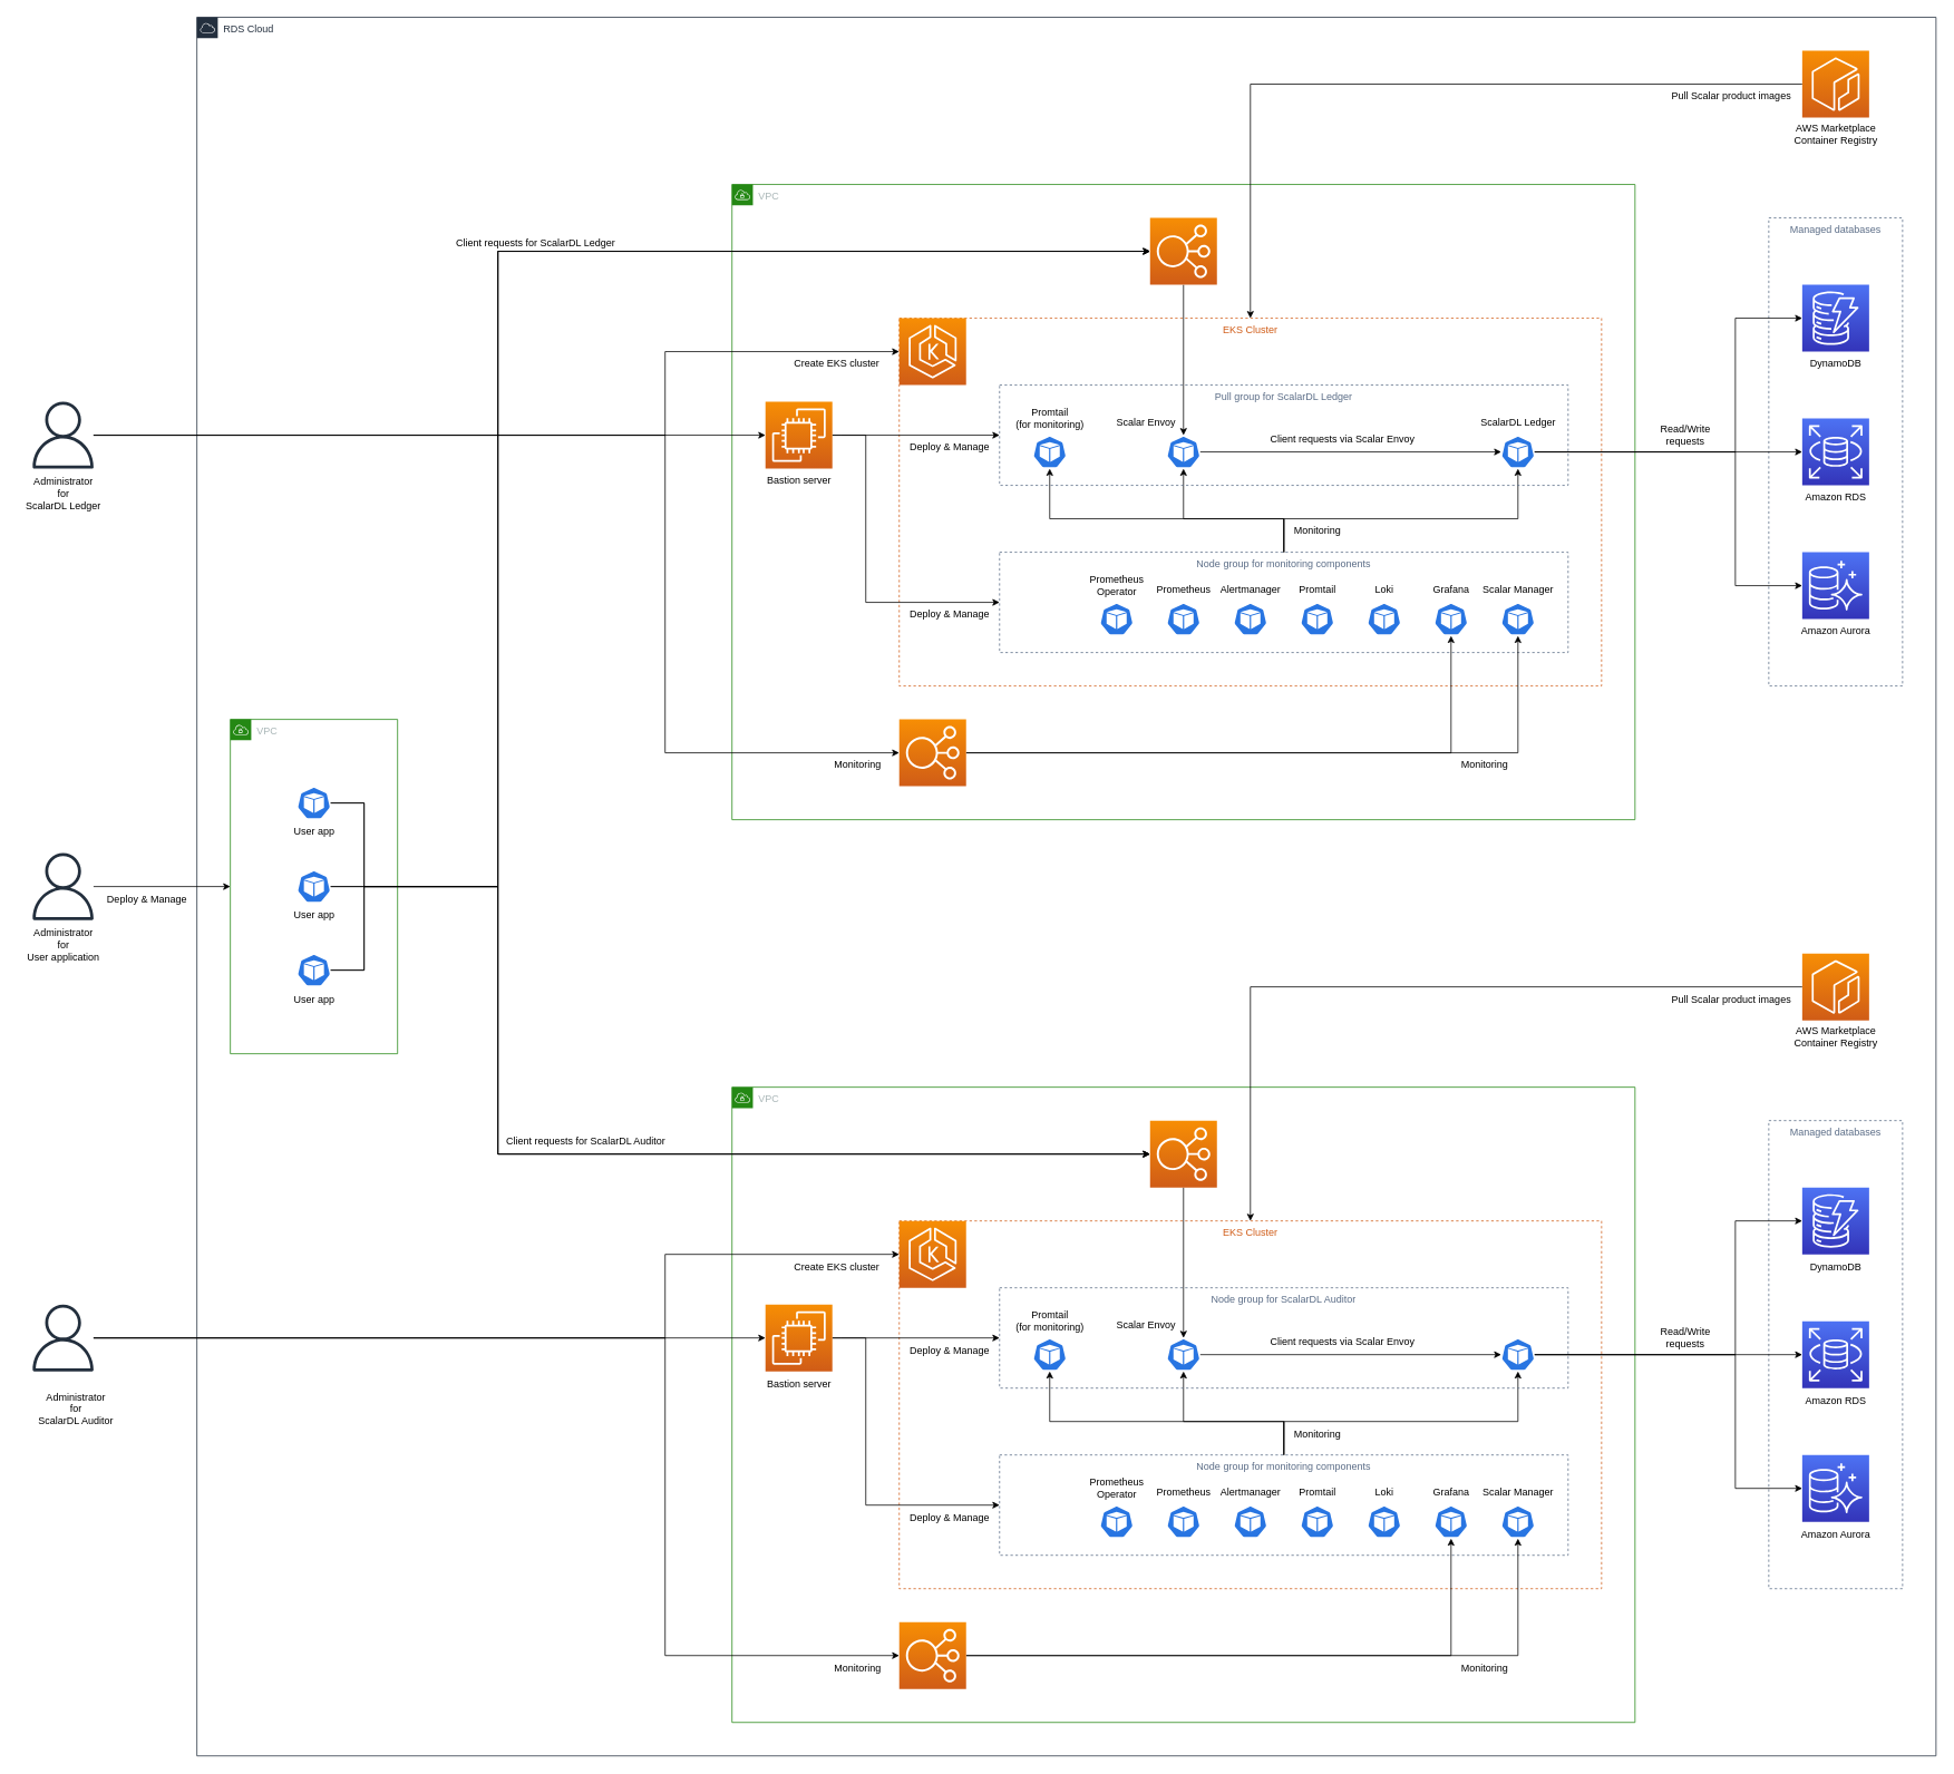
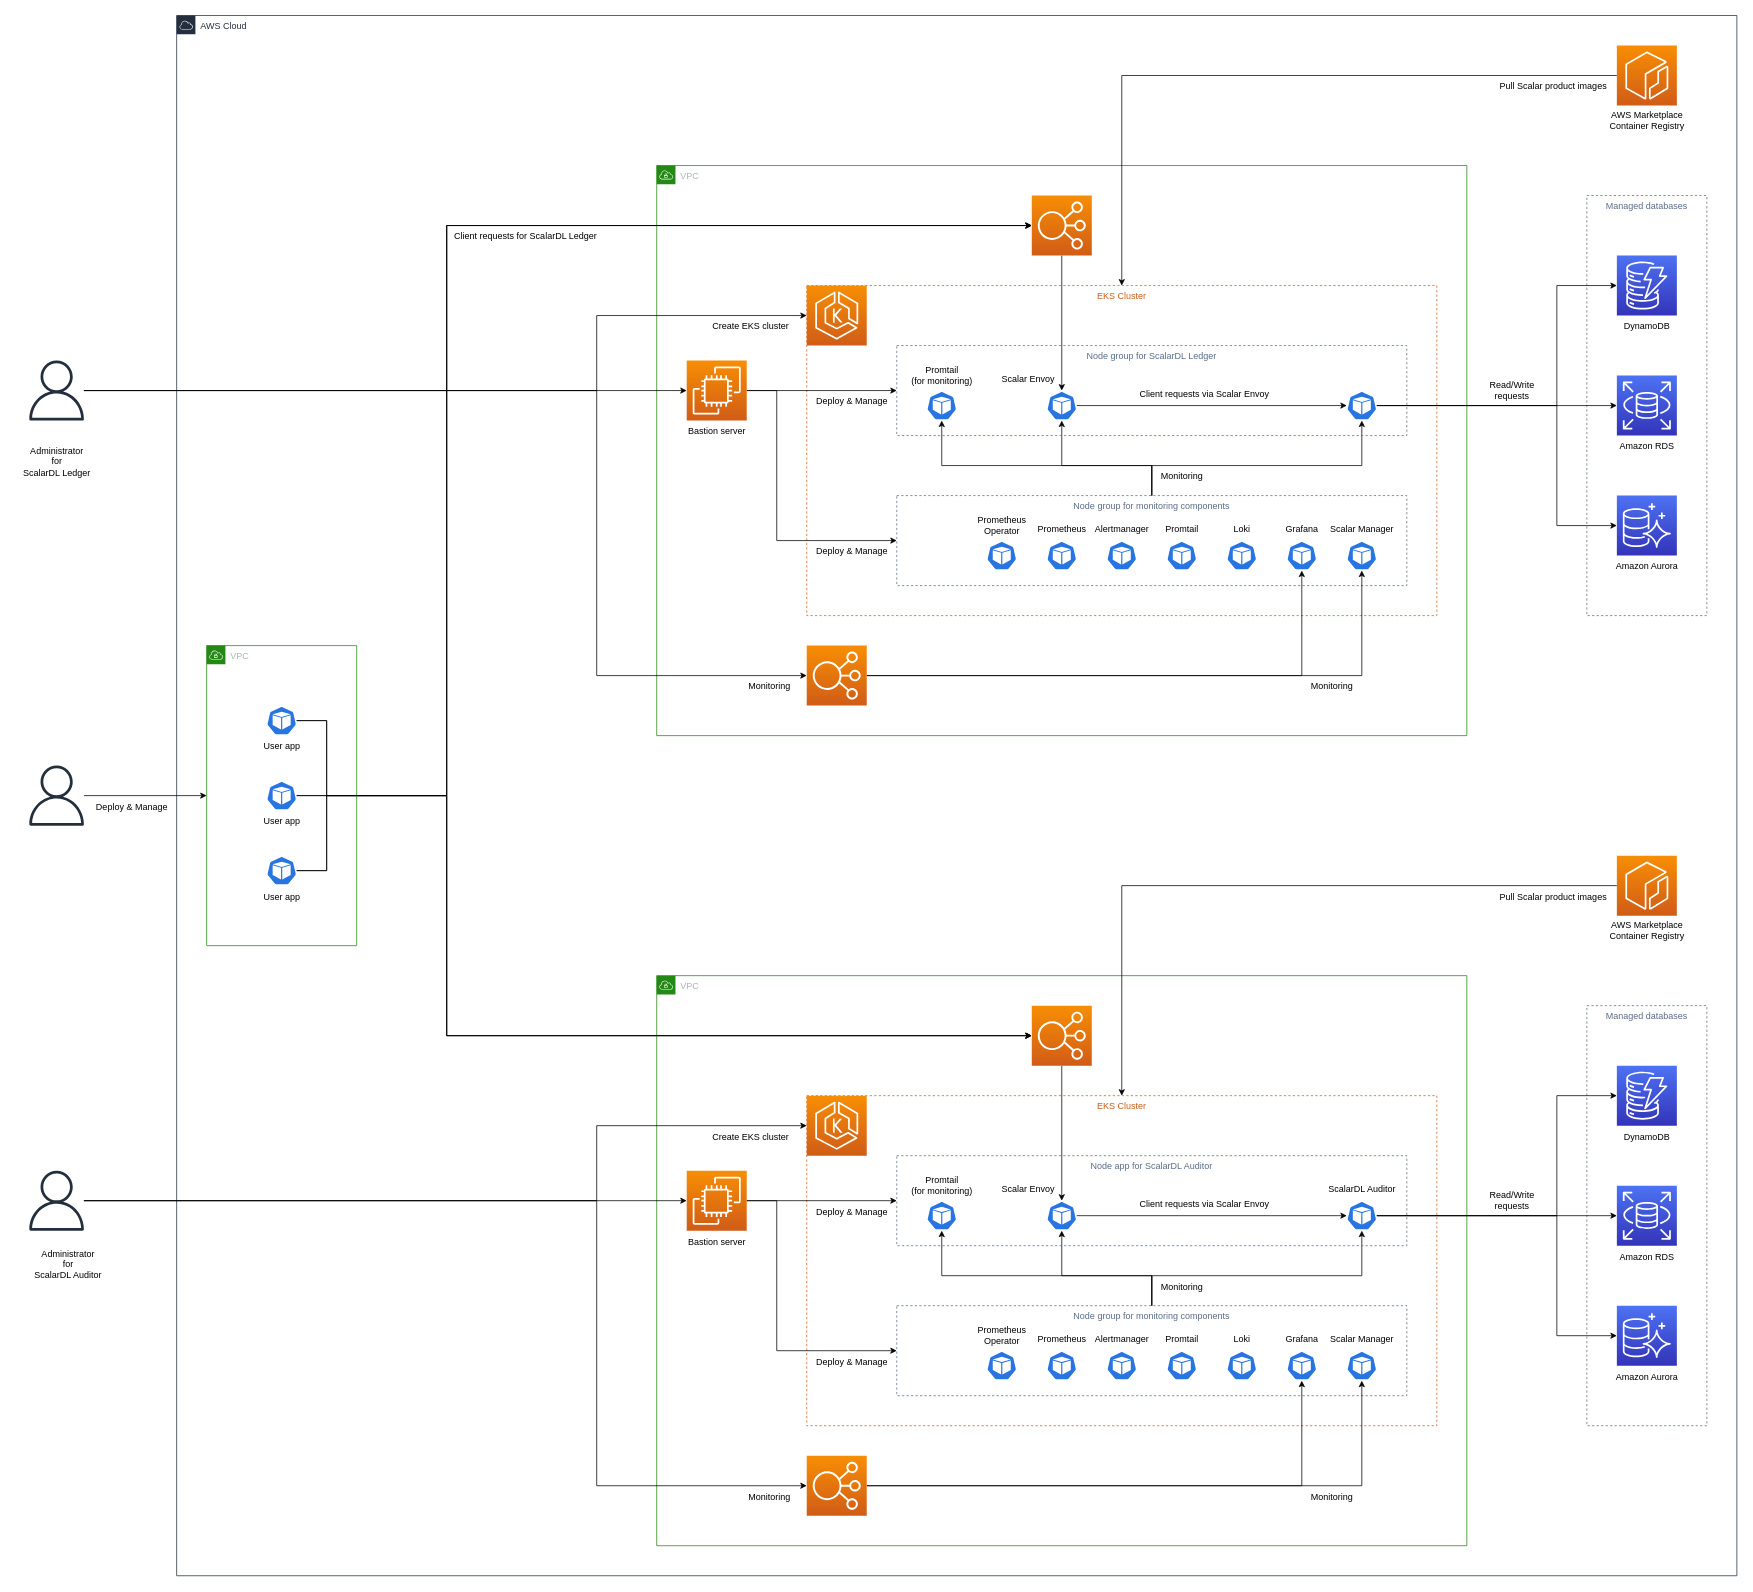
- <mxCell id="5" value="RDS Cloud" style="points=[[0,0],[0.25,0],[0.5,0],[0.75,0],[1,0],[1,0.25],[1,0.5],[1,0.75],[1,1],[0.75,1],[0.5,1],[0.25,1],[0,1],[0,0.75],[0,0.5],[0,0.25]];outlineConnect=0;gradientColor=none;html=1;whiteSpace=wrap;fontSize=12;fontStyle=0;container=0;pointerEvents=0;collapsible=0;recursiveResize=0;shape=mxgraph.aws4.group;grIcon=mxgraph.aws4.group_aws_cloud;strokeColor=#232F3E;fillColor=none;verticalAlign=top;align=left;spacingLeft=30;fontColor=#232F3E;dashed=0;movable=1;resizable=1;rotatable=1;deletable=1;editable=1;locked=0;connectable=1;" vertex="1" parent="1"><mxGeometry x="235" y="20" width="2080" height="2080" as="geometry" /></mxCell>
+ <mxCell id="5" value="AWS Cloud" style="points=[[0,0],[0.25,0],[0.5,0],[0.75,0],[1,0],[1,0.25],[1,0.5],[1,0.75],[1,1],[0.75,1],[0.5,1],[0.25,1],[0,1],[0,0.75],[0,0.5],[0,0.25]];outlineConnect=0;gradientColor=none;html=1;whiteSpace=wrap;fontSize=12;fontStyle=0;container=0;pointerEvents=0;collapsible=0;recursiveResize=0;shape=mxgraph.aws4.group;grIcon=mxgraph.aws4.group_aws_cloud;strokeColor=#232F3E;fillColor=none;verticalAlign=top;align=left;spacingLeft=30;fontColor=#232F3E;dashed=0;movable=1;resizable=1;rotatable=1;deletable=1;editable=1;locked=0;connectable=1;" vertex="1" parent="1"><mxGeometry x="235" y="20" width="2080" height="2080" as="geometry" /></mxCell>
- <mxCell id="104" value="Client requests for ScalarDL Ledger" style="text;html=1;align=center;verticalAlign=middle;resizable=0;points=[];autosize=1;strokeColor=none;fillColor=none;" vertex="1" parent="1"><mxGeometry x="535" y="275" width="210" height="30" as="geometry" /></mxCell>
+ <mxCell id="104" value="Client requests for ScalarDL Ledger" style="text;html=1;align=center;verticalAlign=middle;resizable=0;points=[];autosize=1;strokeColor=none;fillColor=none;" vertex="1" parent="1"><mxGeometry x="595" y="300" width="210" height="30" as="geometry" /></mxCell>
- <mxCell id="21" value="Pull group for ScalarDL Ledger" style="fillColor=none;strokeColor=#5A6C86;dashed=1;verticalAlign=top;fontStyle=0;fontColor=#5A6C86;fontFamily=Helvetica;fontSize=12;" vertex="1" parent="1"><mxGeometry x="1195" y="460" width="680" height="120" as="geometry" /></mxCell>
+ <mxCell id="21" value="Node group for ScalarDL Ledger" style="fillColor=none;strokeColor=#5A6C86;dashed=1;verticalAlign=top;fontStyle=0;fontColor=#5A6C86;fontFamily=Helvetica;fontSize=12;" vertex="1" parent="1"><mxGeometry x="1195" y="460" width="680" height="120" as="geometry" /></mxCell>
- <mxCell id="112" value="ScalarDL Ledger" style="text;html=1;align=center;verticalAlign=middle;resizable=0;points=[];autosize=1;strokeColor=none;fillColor=none;" vertex="1" parent="1"><mxGeometry x="1760" y="490" width="110" height="30" as="geometry" /></mxCell>
- <mxCell id="34" value="Administrator&lt;br&gt;for&lt;br&gt;ScalarDL Ledger" style="text;html=1;align=center;verticalAlign=middle;resizable=0;points=[];autosize=1;strokeColor=none;fillColor=none;" vertex="1" parent="1"><mxGeometry x="20" y="560" width="110" height="60" as="geometry" /></mxCell>
+ <mxCell id="34" value="Administrator&lt;br&gt;for&lt;br&gt;ScalarDL Ledger" style="text;html=1;align=center;verticalAlign=middle;resizable=0;points=[];autosize=1;strokeColor=none;fillColor=none;" vertex="1" parent="1"><mxGeometry x="20" y="585" width="110" height="60" as="geometry" /></mxCell>
- <mxCell id="97" value="Administrator&lt;br&gt;for&lt;br&gt;User application" style="text;html=1;align=center;verticalAlign=middle;resizable=0;points=[];autosize=1;strokeColor=none;fillColor=none;" vertex="1" parent="1"><mxGeometry x="20" y="1100" width="110" height="60" as="geometry" /></mxCell>
- <mxCell id="105" value="Client requests for ScalarDL Auditor" style="text;html=1;align=center;verticalAlign=middle;resizable=0;points=[];autosize=1;strokeColor=none;fillColor=none;" vertex="1" parent="1"><mxGeometry x="595" y="1350" width="210" height="30" as="geometry" /></mxCell>
- <mxCell id="64" value="Node group for ScalarDL Auditor" style="fillColor=none;strokeColor=#5A6C86;dashed=1;verticalAlign=top;fontStyle=0;fontColor=#5A6C86;fontFamily=Helvetica;fontSize=12;" vertex="1" parent="1"><mxGeometry x="1195" y="1540" width="680" height="120" as="geometry" /></mxCell>
+ <mxCell id="64" value="Node app for ScalarDL Auditor" style="fillColor=none;strokeColor=#5A6C86;dashed=1;verticalAlign=top;fontStyle=0;fontColor=#5A6C86;fontFamily=Helvetica;fontSize=12;" vertex="1" parent="1"><mxGeometry x="1195" y="1540" width="680" height="120" as="geometry" /></mxCell>
+ <mxCell id="132" value="ScalarDL Auditor" style="text;html=1;align=center;verticalAlign=middle;resizable=0;points=[];autosize=1;strokeColor=none;fillColor=none;" vertex="1" parent="1"><mxGeometry x="1760" y="1570" width="110" height="30" as="geometry" /></mxCell>
